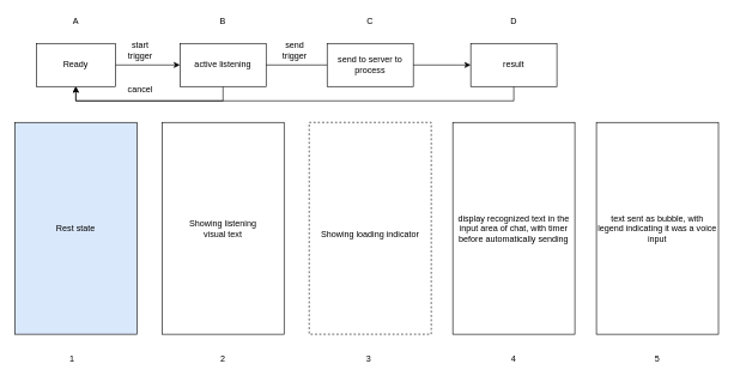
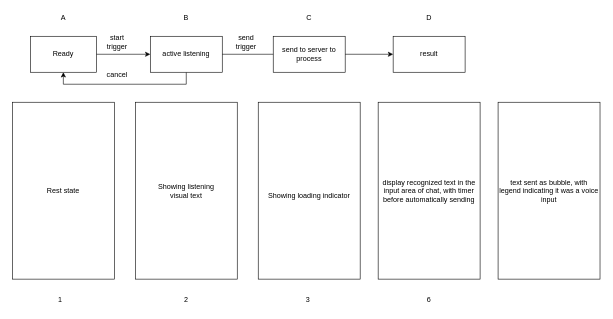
- <mxCell id="9" style="edgeStyle=orthogonalEdgeStyle;rounded=0;orthogonalLoop=1;jettySize=auto;html=1;exitX=0.5;exitY=1;exitDx=0;exitDy=0;entryX=0.5;entryY=1;entryDx=0;entryDy=0;" edge="1" parent="1" source="10" target="3"><mxGeometry relative="1" as="geometry" /></mxCell>
- <mxCell id="14" value="Rest state" style="rounded=0;whiteSpace=wrap;html=1;fillColor=#dae8fc;" vertex="1" parent="1"><mxGeometry x="20" y="170" width="170" height="295" as="geometry" /></mxCell>
+ <mxCell id="14" value="Rest state" style="rounded=0;whiteSpace=wrap;html=1;" vertex="1" parent="1"><mxGeometry x="20" y="170" width="170" height="295" as="geometry" /></mxCell>
- <mxCell id="16" value="&lt;br&gt;Showing loading indicator" style="rounded=0;whiteSpace=wrap;html=1;dashed=1;" vertex="1" parent="1"><mxGeometry x="430" y="170" width="170" height="295" as="geometry" /></mxCell>
+ <mxCell id="16" value="&lt;br&gt;Showing loading indicator" style="rounded=0;whiteSpace=wrap;html=1;" vertex="1" parent="1"><mxGeometry x="430" y="170" width="170" height="295" as="geometry" /></mxCell>
- <mxCell id="22" value="4" style="text;html=1;strokeColor=none;fillColor=none;align=center;verticalAlign=middle;whiteSpace=wrap;rounded=0;" vertex="1" parent="1"><mxGeometry x="695" y="490" width="40" height="20" as="geometry" /></mxCell>
+ <mxCell id="22" value="6" style="text;html=1;strokeColor=none;fillColor=none;align=center;verticalAlign=middle;whiteSpace=wrap;rounded=0;" vertex="1" parent="1"><mxGeometry x="695" y="490" width="40" height="20" as="geometry" /></mxCell>
- <mxCell id="23" value="5" style="text;html=1;strokeColor=none;fillColor=none;align=center;verticalAlign=middle;whiteSpace=wrap;rounded=0;" vertex="1" parent="1"><mxGeometry x="895" y="490" width="40" height="20" as="geometry" /></mxCell>
